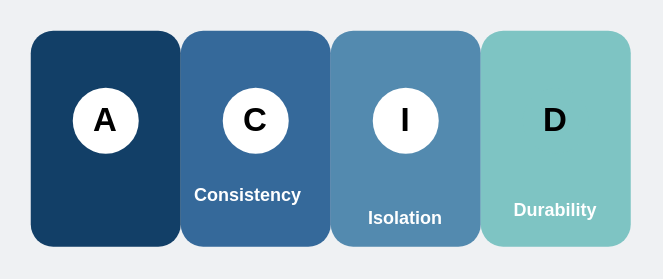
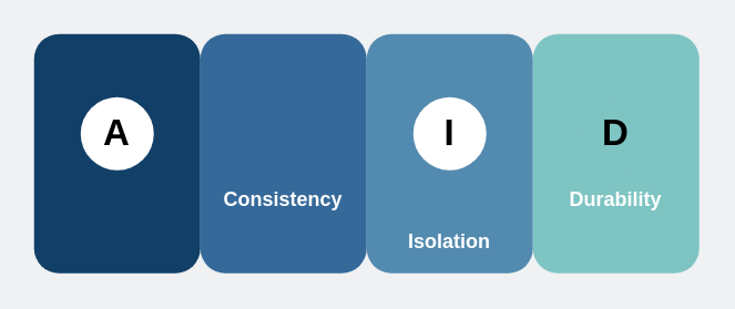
- <mxCell id="5" value="&lt;font style=&quot;font-size: 22px&quot;&gt;&lt;b&gt;C&lt;/b&gt;&lt;/font&gt;" style="ellipse;whiteSpace=wrap;html=1;aspect=fixed;fillColor=#FFFFFF;strokeColor=none;" vertex="1" parent="1"><mxGeometry x="148" y="58" width="44" height="44" as="geometry" /></mxCell>
- <mxCell id="6" value="&lt;font color=&quot;#ffffff&quot;&gt;&lt;b&gt;Consistency&lt;/b&gt;&lt;/font&gt;" style="text;html=1;strokeColor=none;fillColor=none;align=center;verticalAlign=middle;whiteSpace=wrap;rounded=0;" vertex="1" parent="1"><mxGeometry x="135" y="114.5" width="60" height="30" as="geometry" /></mxCell>
+ <mxCell id="6" value="&lt;font color=&quot;#ffffff&quot;&gt;&lt;b&gt;Consistency&lt;/b&gt;&lt;/font&gt;" style="text;html=1;strokeColor=none;fillColor=none;align=center;verticalAlign=middle;whiteSpace=wrap;rounded=0;" vertex="1" parent="1"><mxGeometry x="140" y="104.5" width="60" height="30" as="geometry" /></mxCell>
- <mxCell id="12" value="&lt;font color=&quot;#ffffff&quot;&gt;&lt;b&gt;Durability&lt;/b&gt;&lt;/font&gt;" style="text;html=1;strokeColor=none;fillColor=none;align=center;verticalAlign=middle;whiteSpace=wrap;rounded=0;" vertex="1" parent="1"><mxGeometry x="340" y="124.5" width="60" height="30" as="geometry" /></mxCell>
+ <mxCell id="12" value="&lt;font color=&quot;#ffffff&quot;&gt;&lt;b&gt;Durability&lt;/b&gt;&lt;/font&gt;" style="text;html=1;strokeColor=none;fillColor=none;align=center;verticalAlign=middle;whiteSpace=wrap;rounded=0;" vertex="1" parent="1"><mxGeometry x="340" y="104.5" width="60" height="30" as="geometry" /></mxCell>
